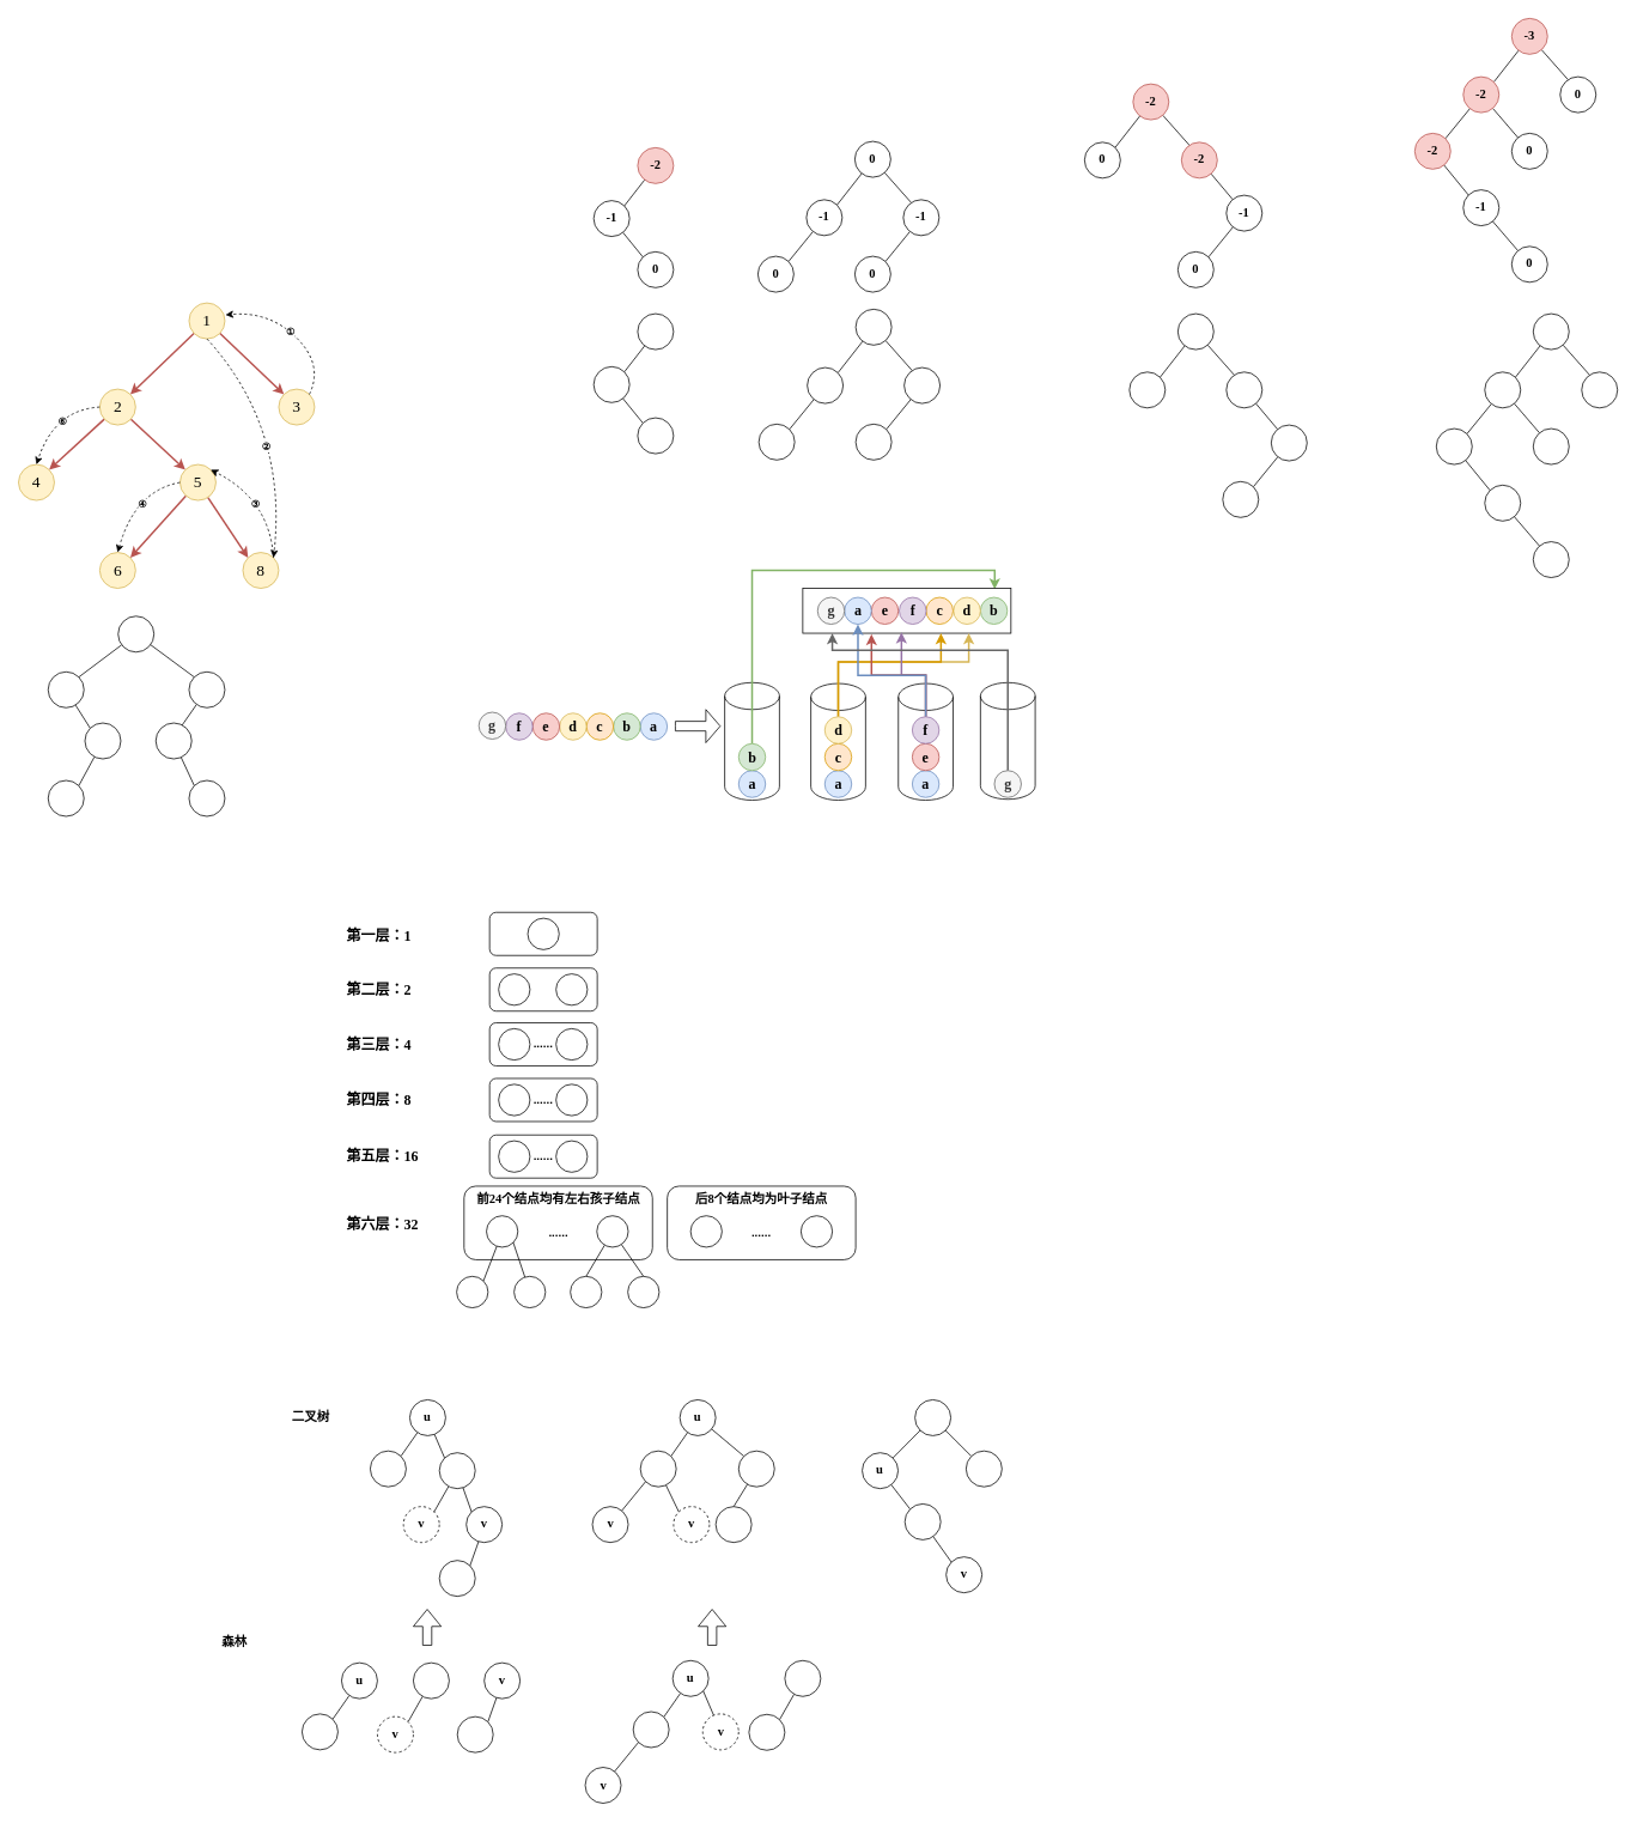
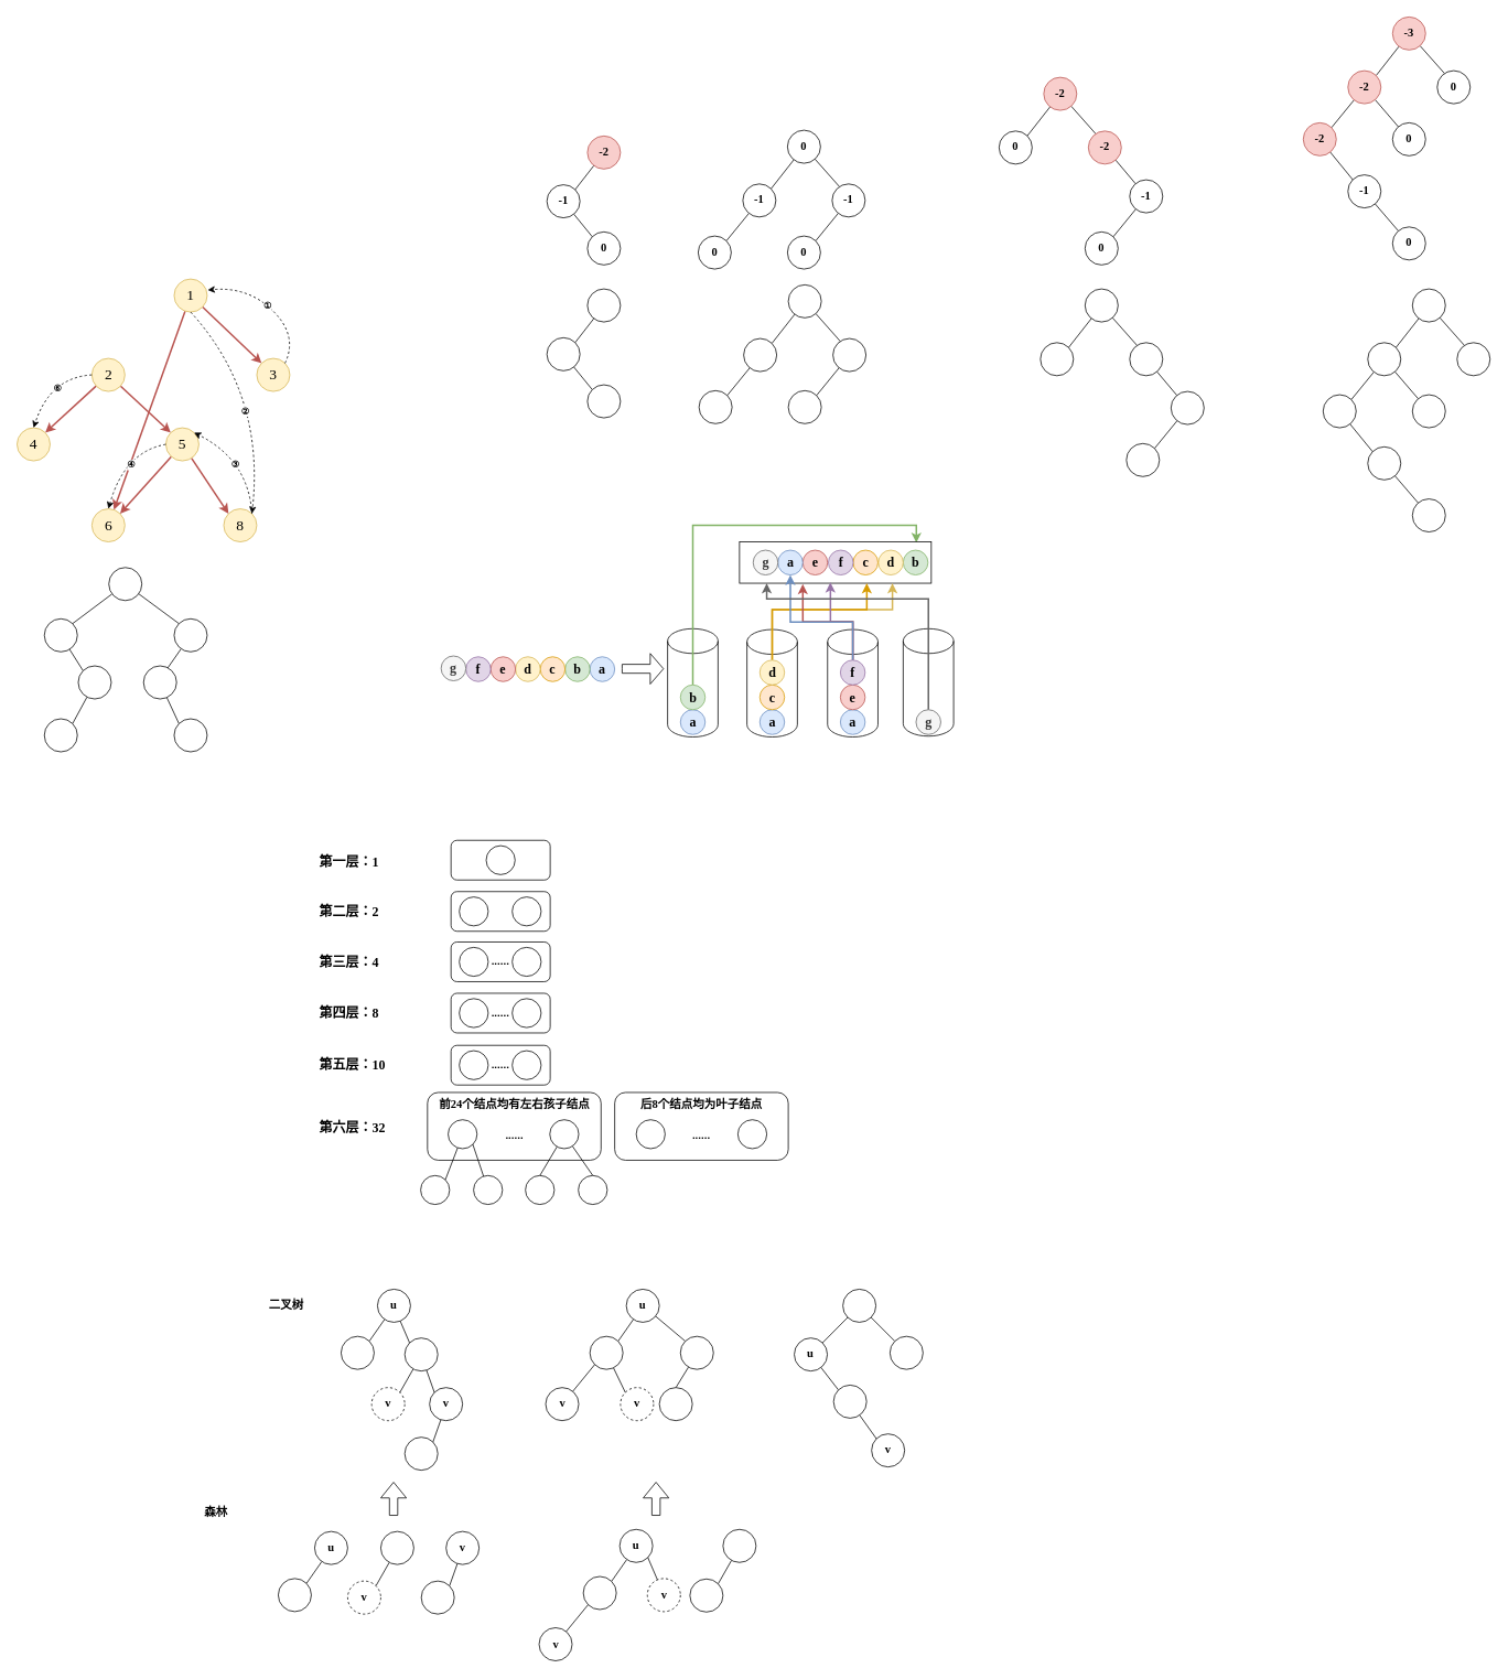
- <mxCell id="4" style="rounded=0;orthogonalLoop=1;jettySize=auto;html=1;entryX=1;entryY=0;entryDx=0;entryDy=0;fillColor=#f8cecc;strokeColor=#b85450;strokeWidth=2;" parent="1" source="6" target="9" edge="1"><mxGeometry relative="1" as="geometry" /></mxCell>
+ <mxCell id="4" style="rounded=0;orthogonalLoop=1;jettySize=auto;html=1;fillColor=#f8cecc;strokeColor=#b85450;strokeWidth=2;" parent="1" source="6" target="15" edge="1"><mxGeometry relative="1" as="geometry" /></mxCell>
- <mxCell id="167" value="&lt;b&gt;&lt;font style=&quot;font-size: 16px;&quot; face=&quot;宋体&quot;&gt;第五层：16&lt;/font&gt;&lt;/b&gt;" style="text;html=1;strokeColor=none;fillColor=none;align=left;verticalAlign=middle;whiteSpace=wrap;rounded=0;fontSize=11;fontFamily=Helvetica;fontColor=default;" vertex="1" parent="1"><mxGeometry x="384" y="1272" width="96" height="32" as="geometry" /></mxCell>
+ <mxCell id="167" value="&lt;b&gt;&lt;font style=&quot;font-size: 16px;&quot; face=&quot;宋体&quot;&gt;第五层：10&lt;/font&gt;&lt;/b&gt;" style="text;html=1;strokeColor=none;fillColor=none;align=left;verticalAlign=middle;whiteSpace=wrap;rounded=0;fontSize=11;fontFamily=Helvetica;fontColor=default;" vertex="1" parent="1"><mxGeometry x="384" y="1272" width="96" height="32" as="geometry" /></mxCell>
